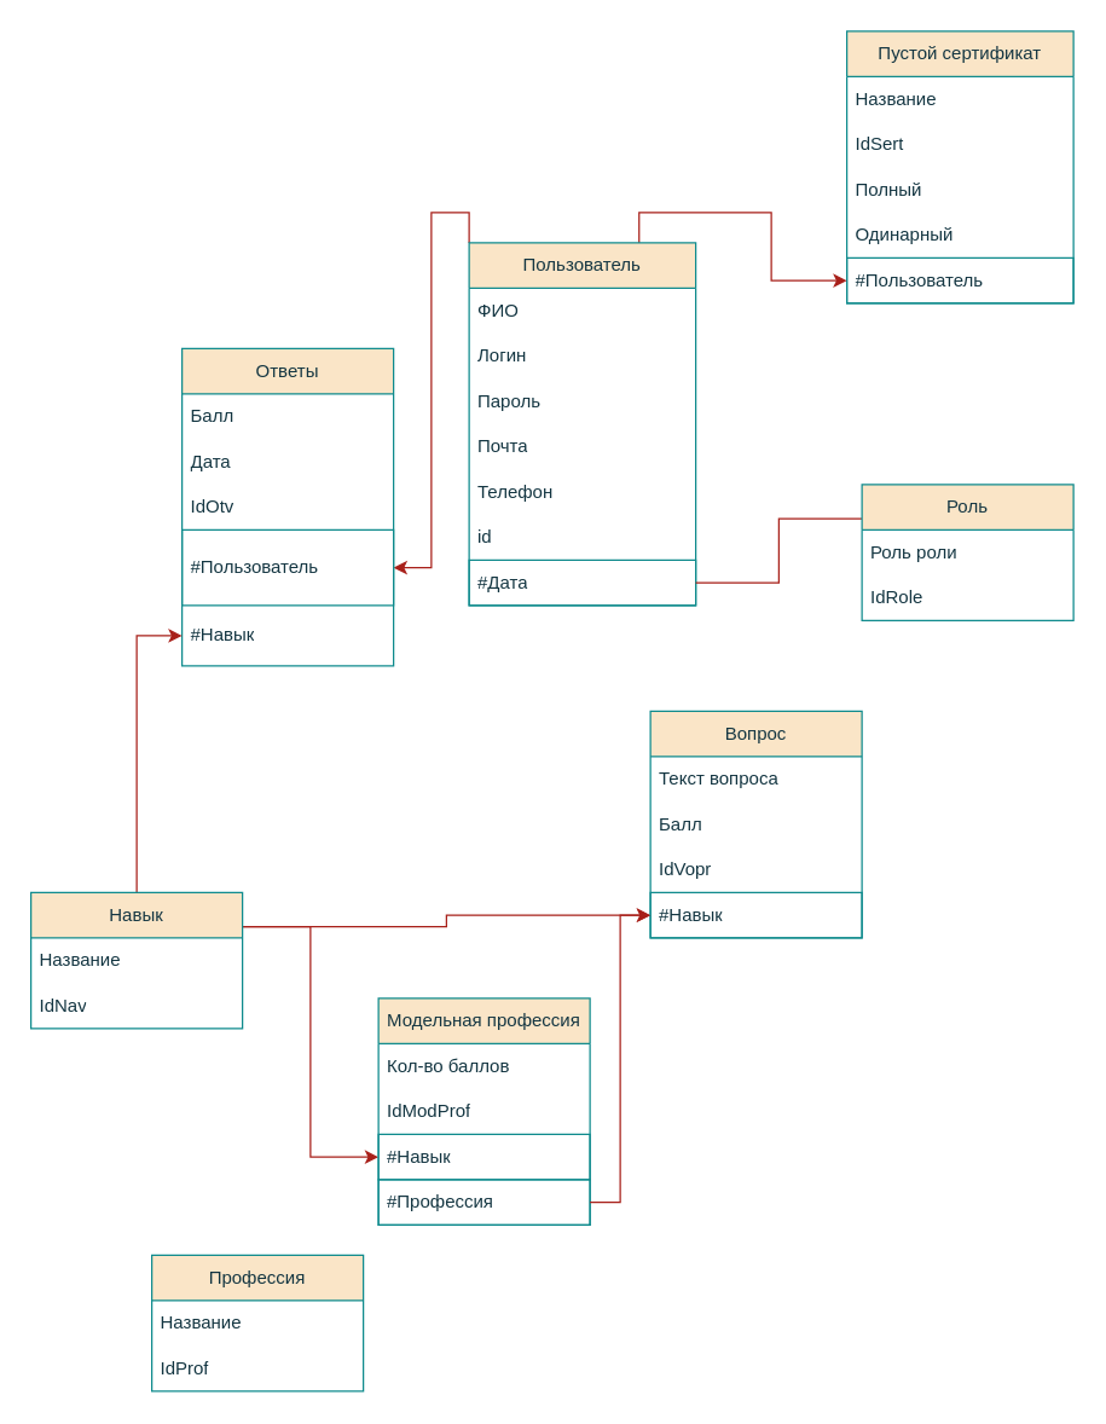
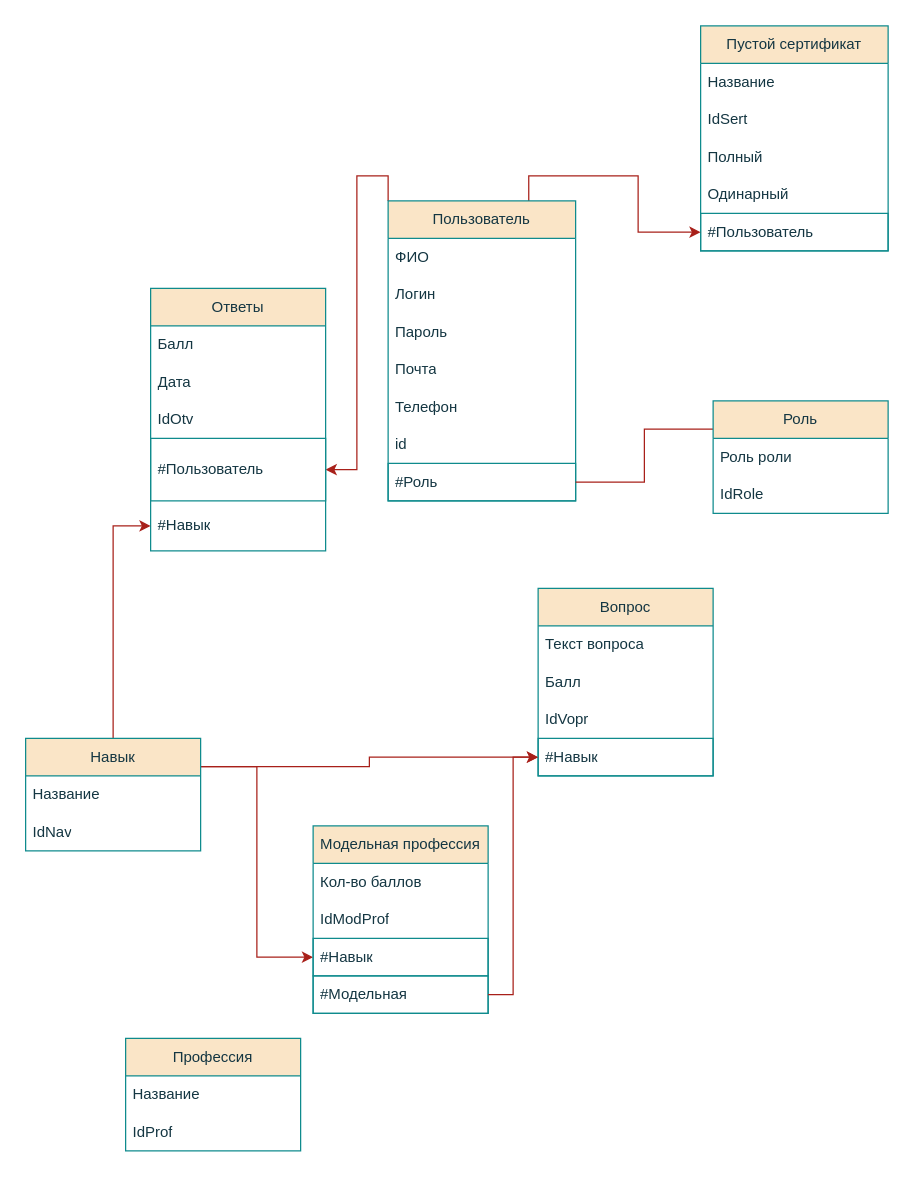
- <mxCell id="19" value="#Дата" style="text;strokeColor=#0F8B8D;fillColor=none;align=left;verticalAlign=middle;spacingLeft=4;spacingRight=4;overflow=hidden;points=[[0,0.5],[1,0.5]];portConstraint=eastwest;rotatable=0;whiteSpace=wrap;html=1;labelBackgroundColor=none;fontColor=#143642;" vertex="1" parent="12"><mxGeometry y="210" width="150" height="30" as="geometry" /></mxCell>
+ <mxCell id="19" value="#Роль" style="text;strokeColor=#0F8B8D;fillColor=none;align=left;verticalAlign=middle;spacingLeft=4;spacingRight=4;overflow=hidden;points=[[0,0.5],[1,0.5]];portConstraint=eastwest;rotatable=0;whiteSpace=wrap;html=1;labelBackgroundColor=none;fontColor=#143642;" vertex="1" parent="12"><mxGeometry y="210" width="150" height="30" as="geometry" /></mxCell>
- <mxCell id="49" value="#Профессия" style="text;strokeColor=#0F8B8D;fillColor=none;align=left;verticalAlign=middle;spacingLeft=4;spacingRight=4;overflow=hidden;points=[[0,0.5],[1,0.5]];portConstraint=eastwest;rotatable=0;whiteSpace=wrap;html=1;labelBackgroundColor=none;fontColor=#143642;" vertex="1" parent="45"><mxGeometry y="120" width="140" height="30" as="geometry" /></mxCell>
+ <mxCell id="49" value="#Модельная" style="text;strokeColor=#0F8B8D;fillColor=none;align=left;verticalAlign=middle;spacingLeft=4;spacingRight=4;overflow=hidden;points=[[0,0.5],[1,0.5]];portConstraint=eastwest;rotatable=0;whiteSpace=wrap;html=1;labelBackgroundColor=none;fontColor=#143642;" vertex="1" parent="45"><mxGeometry y="120" width="140" height="30" as="geometry" /></mxCell>
